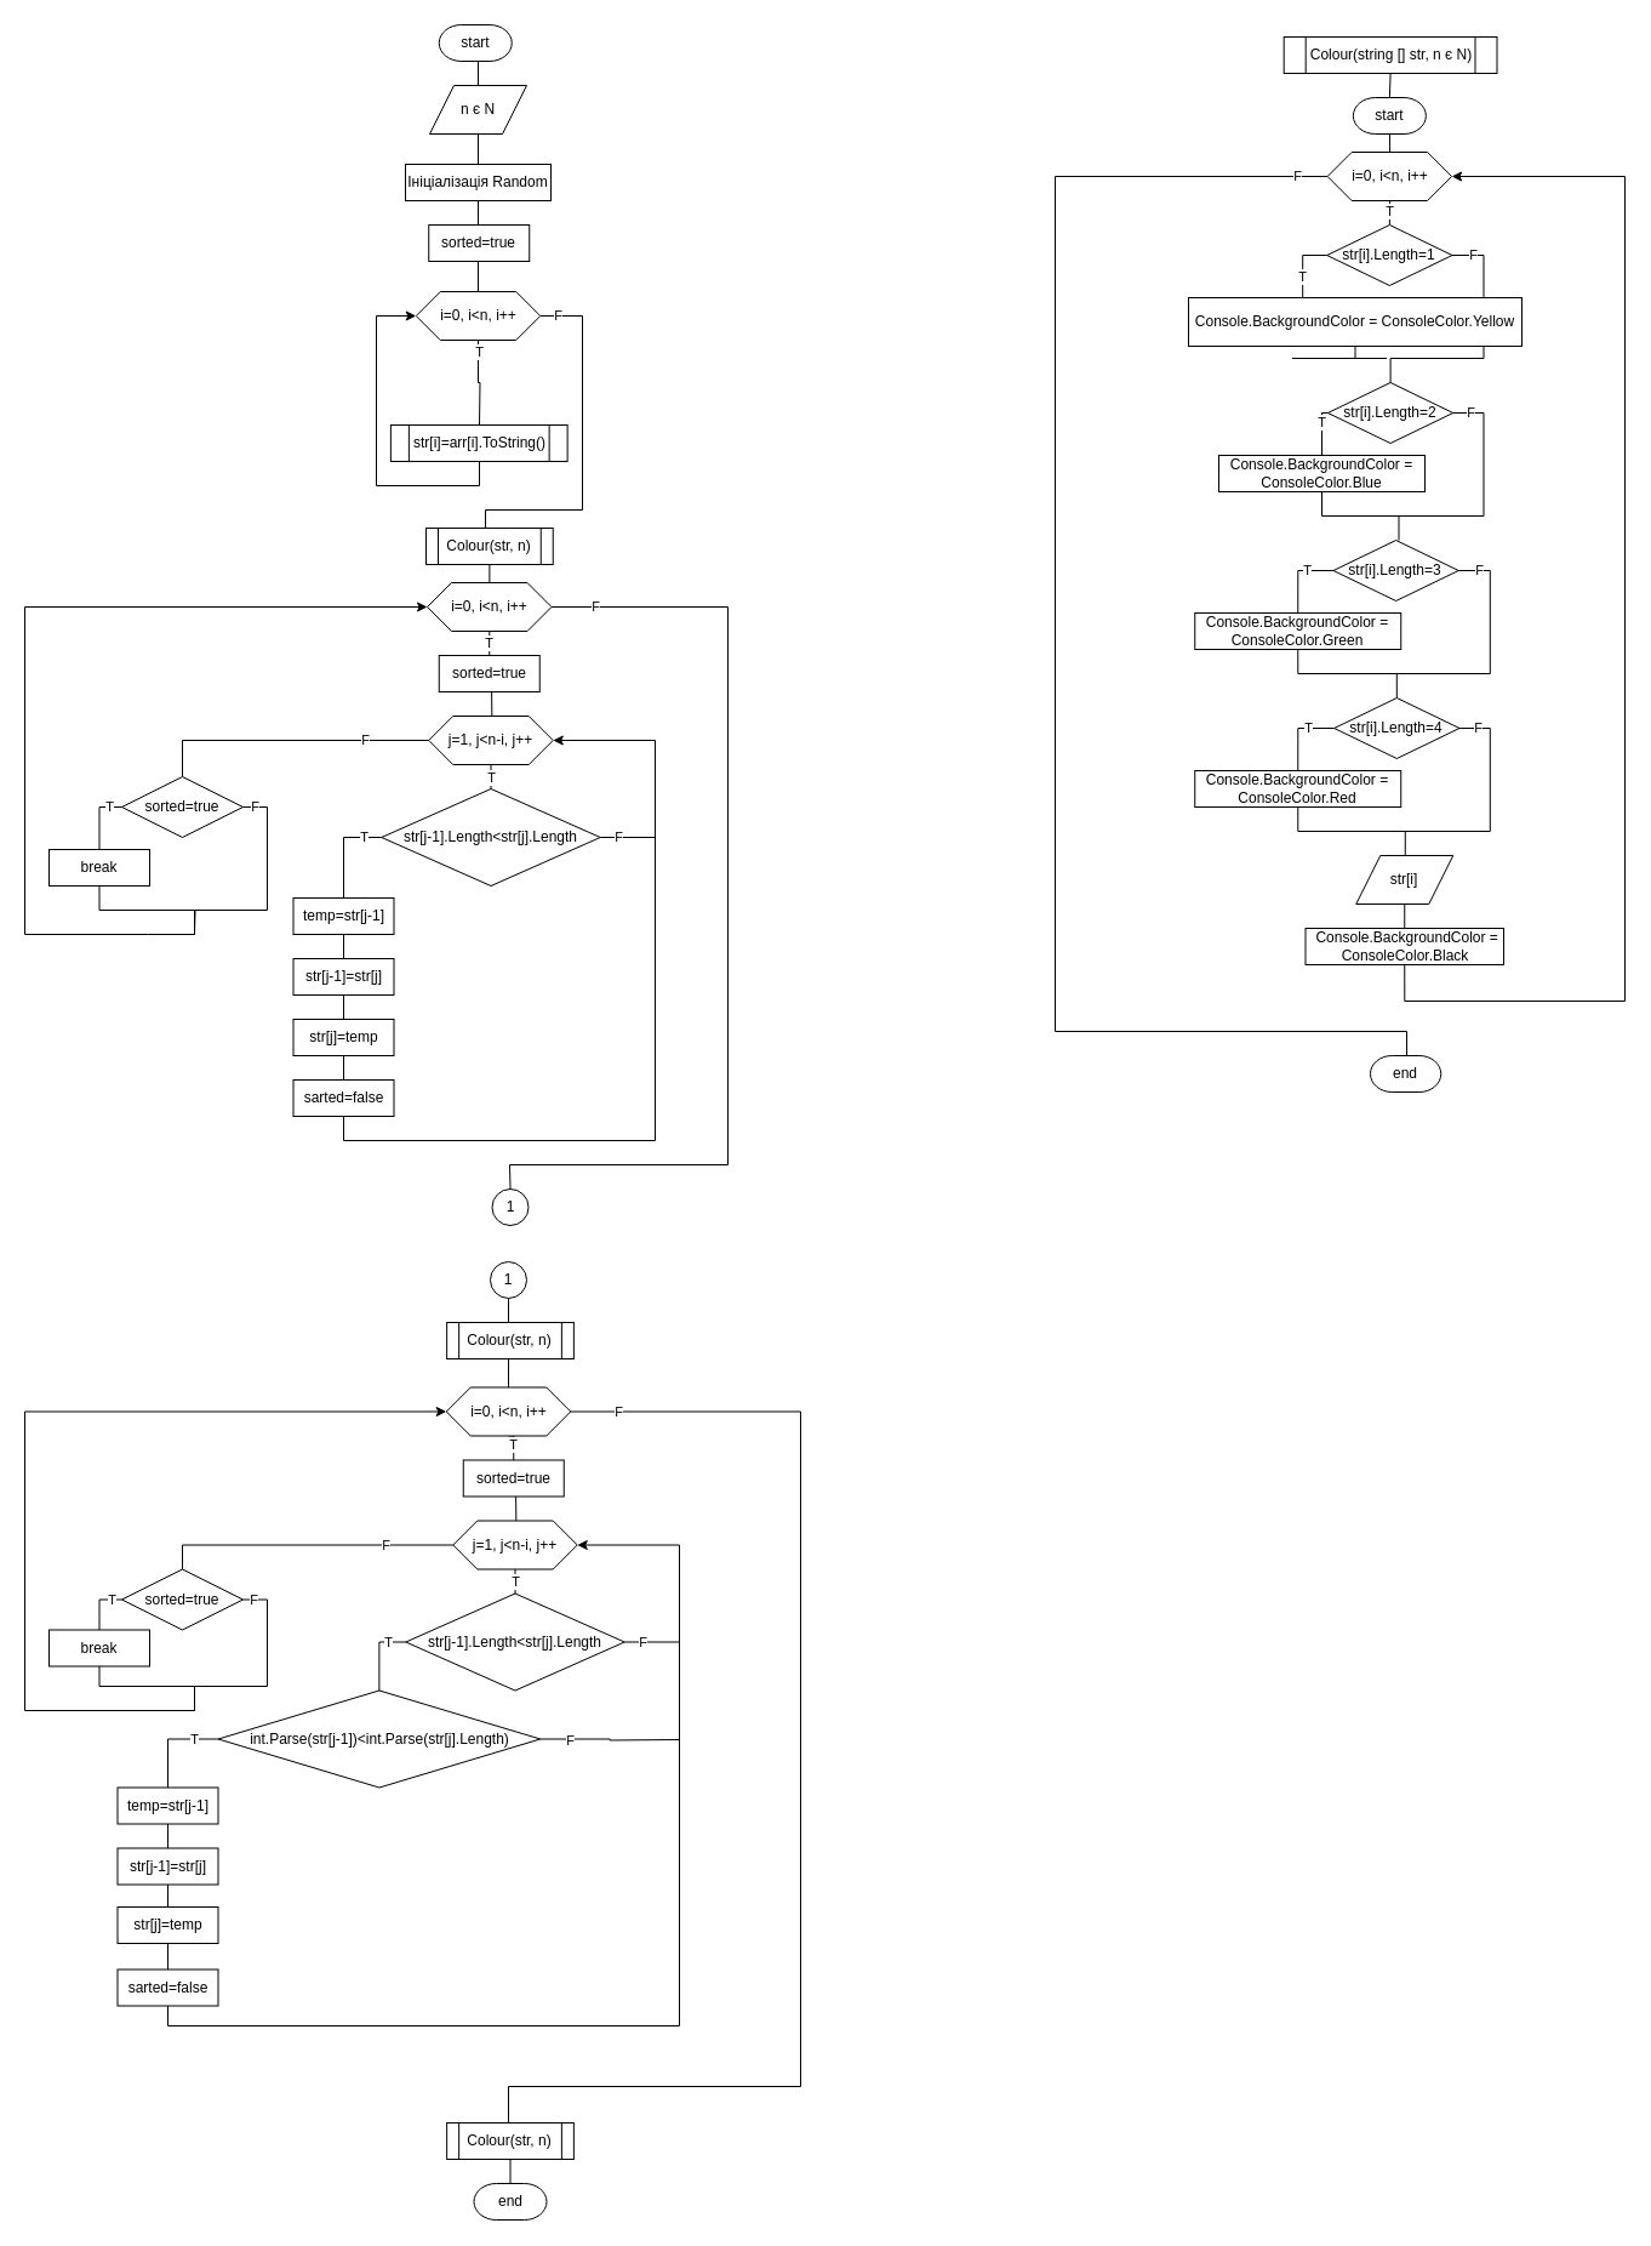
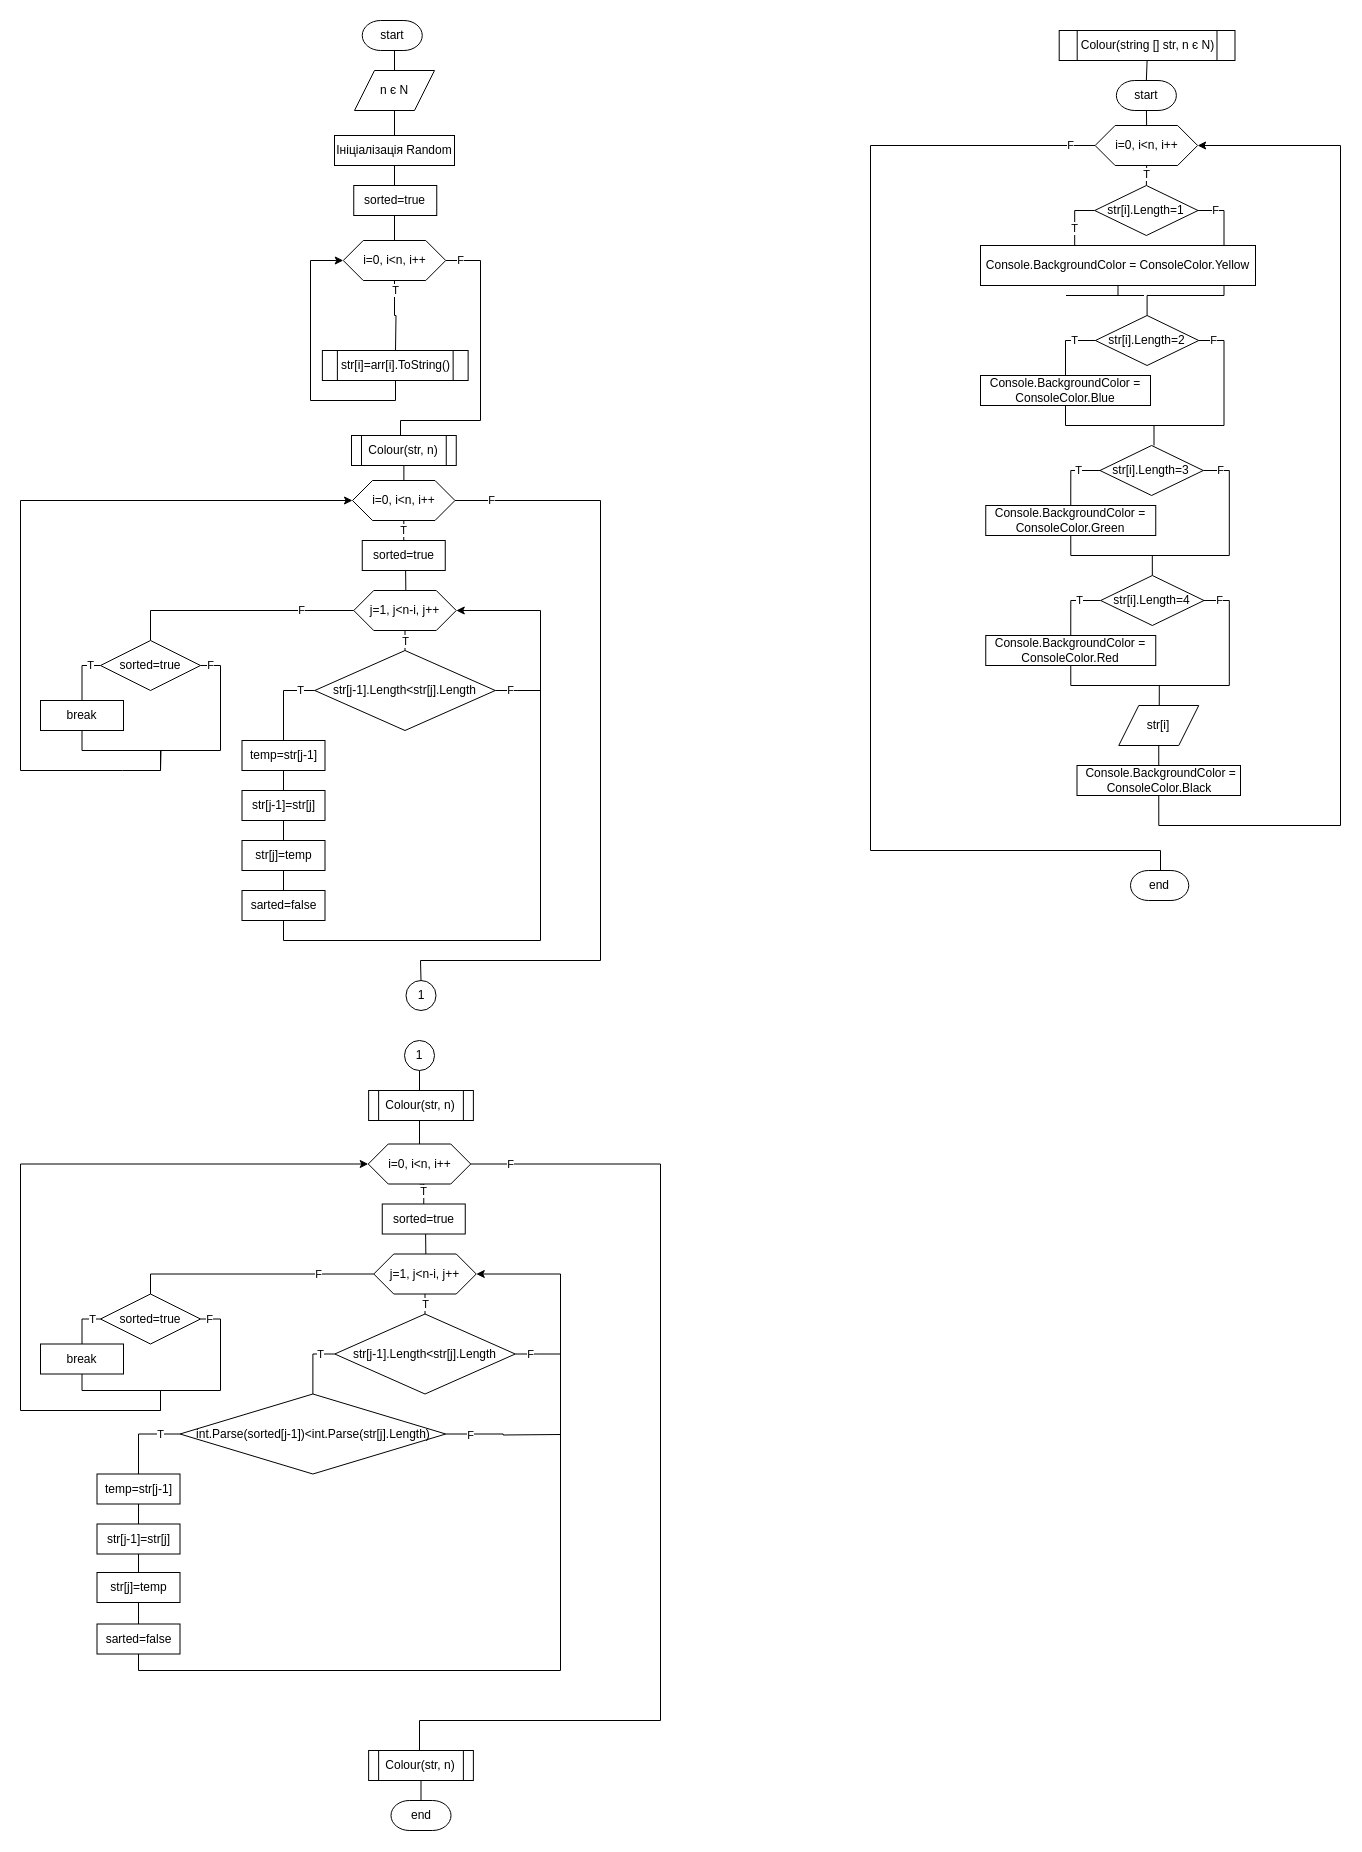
- <mxCell id="78" value="Console.BackgroundColor = ConsoleColor.Blue" style="rounded=0;whiteSpace=wrap;html=1;strokeWidth=1;" parent="1" vertex="1"><mxGeometry x="1005" y="375" width="170" height="30" as="geometry" /></mxCell>
+ <mxCell id="78" value="Console.BackgroundColor = ConsoleColor.Blue" style="rounded=0;whiteSpace=wrap;html=1;strokeWidth=1;" parent="1" vertex="1"><mxGeometry x="980" y="375" width="170" height="30" as="geometry" /></mxCell>
- <mxCell id="62" value="int.Parse(str[j-1])&amp;lt;int.Parse(str[j].Length)" style="rhombus;whiteSpace=wrap;html=1;strokeWidth=1;" parent="1" vertex="1"><mxGeometry x="179.5" y="1393.5" width="265.75" height="80" as="geometry" /></mxCell>
+ <mxCell id="62" value="int.Parse(sorted[j-1])&amp;lt;int.Parse(str[j].Length)" style="rhombus;whiteSpace=wrap;html=1;strokeWidth=1;" parent="1" vertex="1"><mxGeometry x="179.5" y="1393.5" width="265.75" height="80" as="geometry" /></mxCell>
